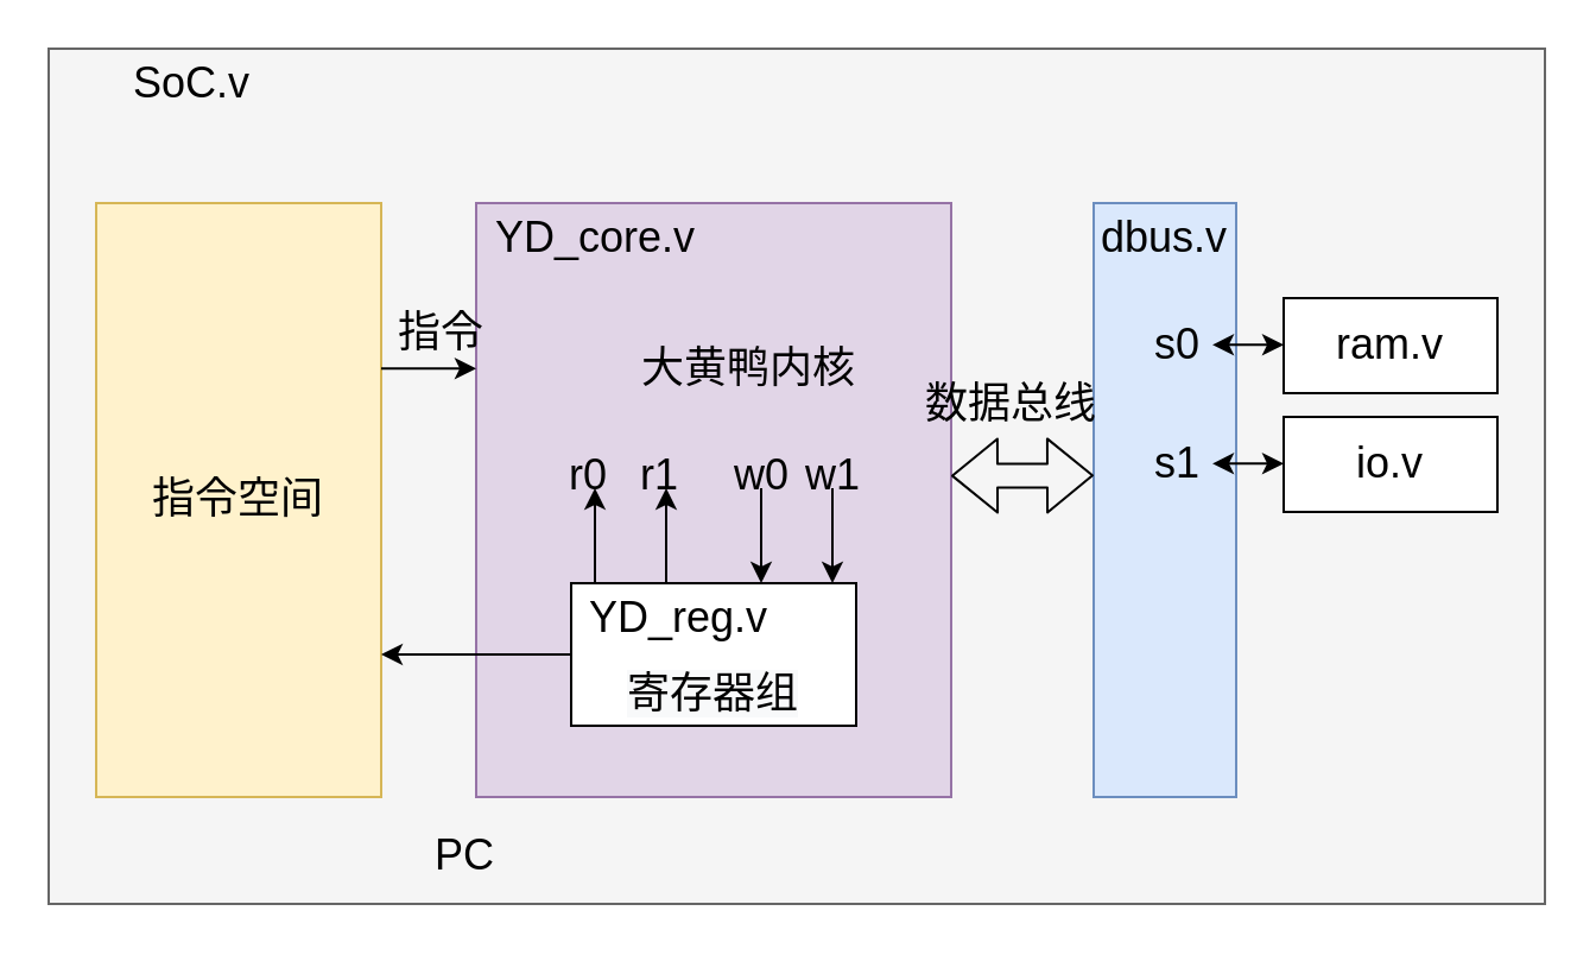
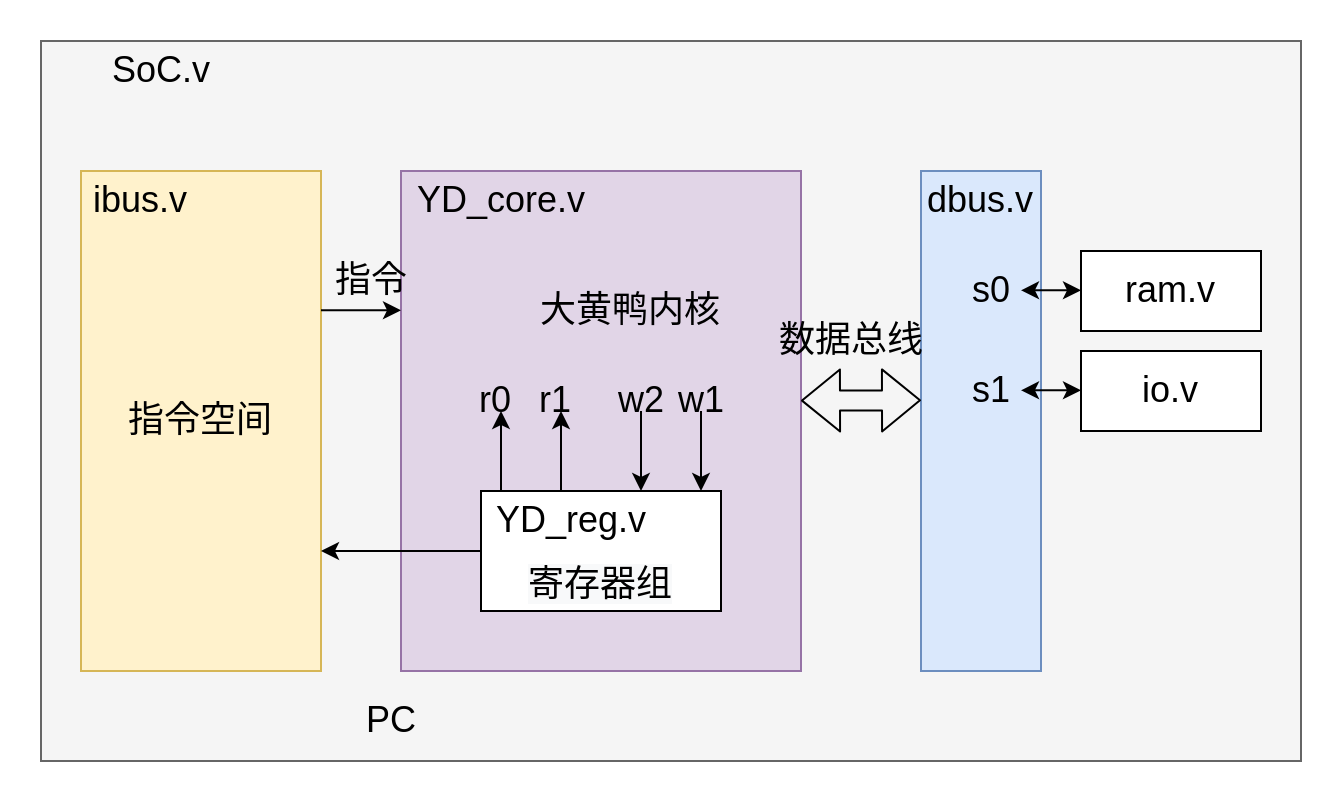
+ <mxCell id="6" value="ibus.v" style="text;html=1;strokeColor=none;fillColor=none;align=center;verticalAlign=middle;whiteSpace=wrap;rounded=0;fontSize=18;" vertex="1" parent="1"><mxGeometry x="50" y="90" width="40" height="20" as="geometry" /></mxCell>
- <mxCell id="21" value="w0" style="text;html=1;align=center;verticalAlign=middle;resizable=0;points=[];autosize=1;strokeColor=none;fontSize=18;" vertex="1" parent="1"><mxGeometry x="300" y="185" width="40" height="30" as="geometry" /></mxCell>
+ <mxCell id="21" value="w2" style="text;html=1;align=center;verticalAlign=middle;resizable=0;points=[];autosize=1;strokeColor=none;fontSize=18;" vertex="1" parent="1"><mxGeometry x="300" y="185" width="40" height="30" as="geometry" /></mxCell>
